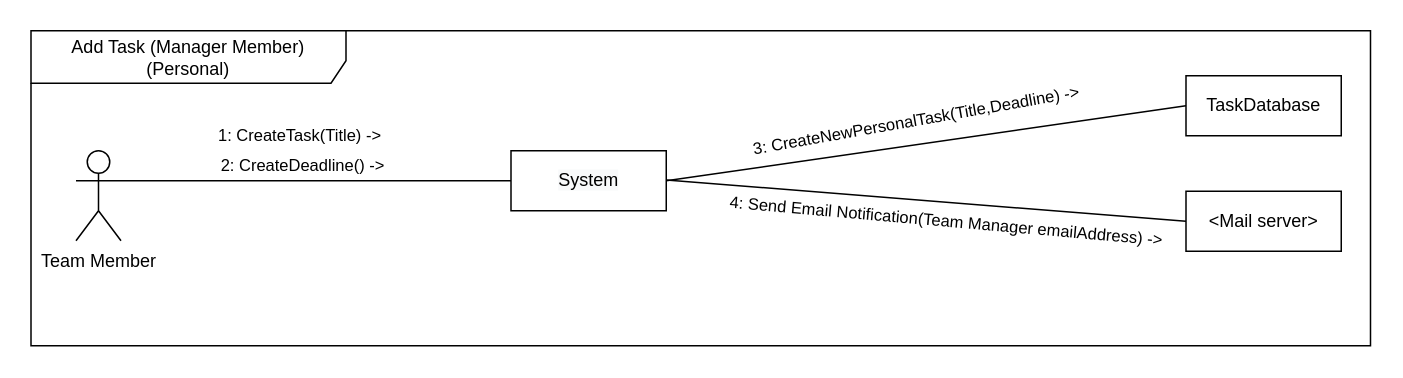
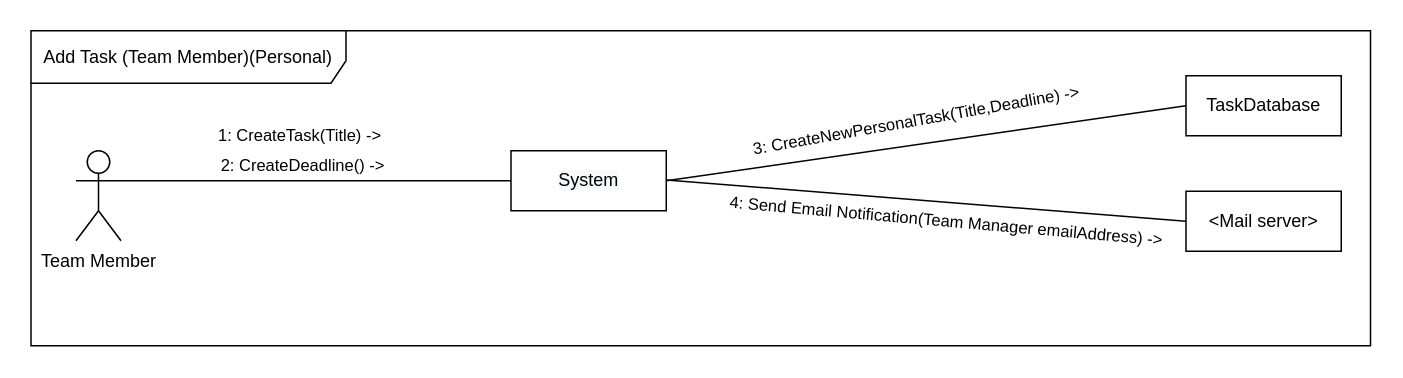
- <mxCell id="13" value="Add Task (Manager Member)(Personal)" style="shape=umlFrame;whiteSpace=wrap;html=1;width=210;height=35;" parent="1" vertex="1"><mxGeometry x="20" y="20" width="893" height="210" as="geometry" /></mxCell>
+ <mxCell id="13" value="Add Task (Team Member)(Personal)" style="shape=umlFrame;whiteSpace=wrap;html=1;width=210;height=35;" parent="1" vertex="1"><mxGeometry x="20" y="20" width="893" height="210" as="geometry" /></mxCell>
